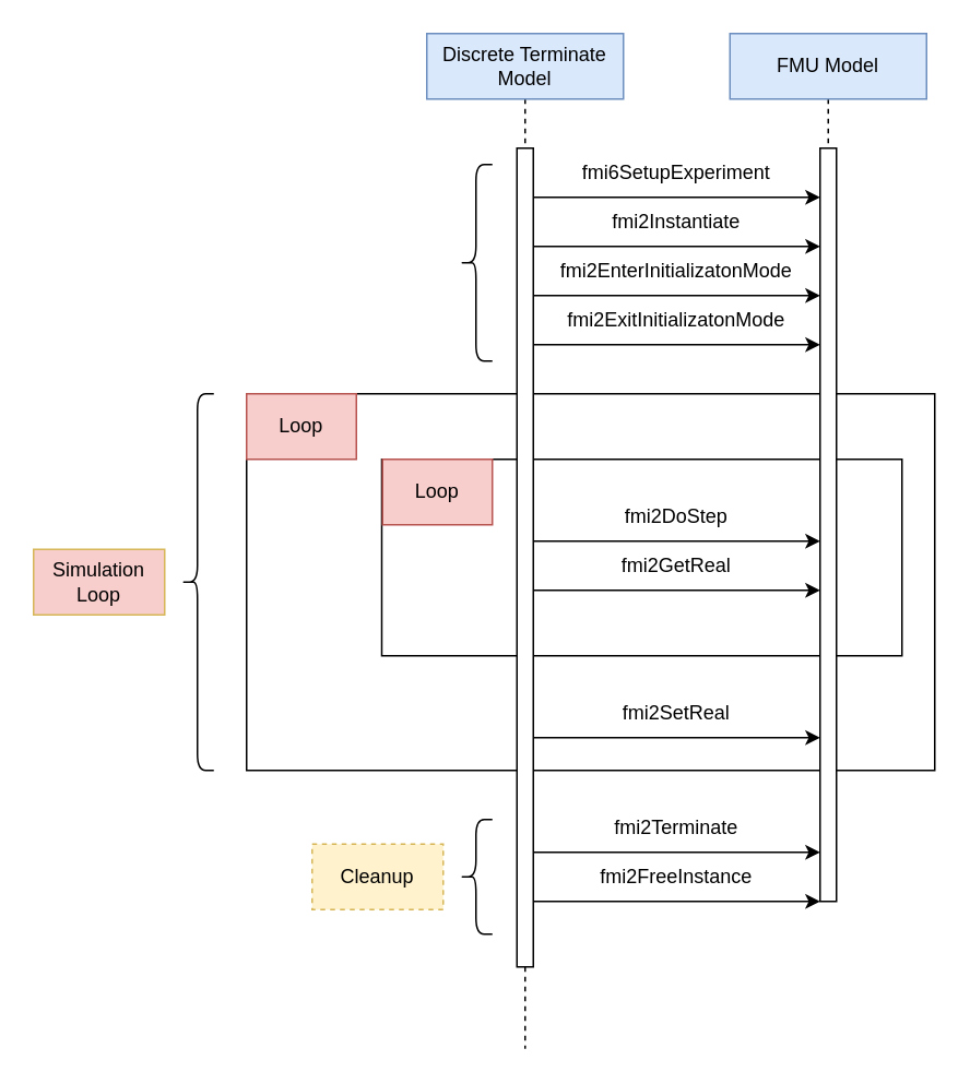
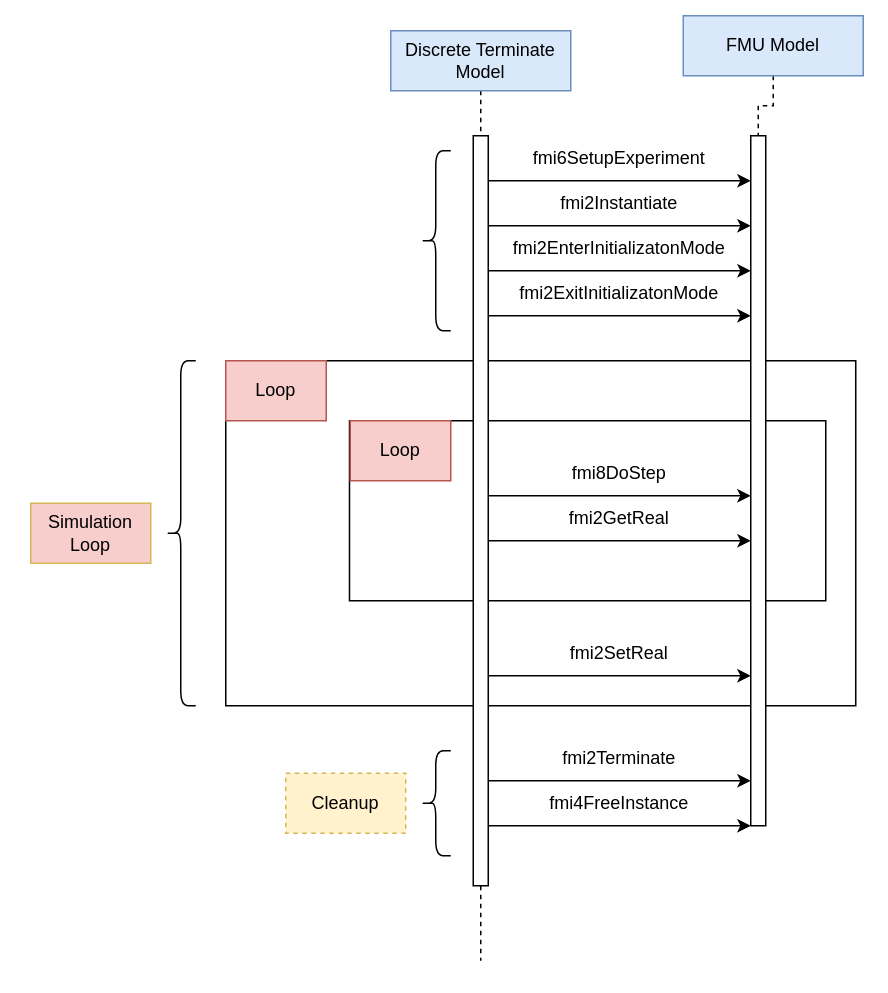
- <mxCell id="13" value="FMU Model" style="rounded=0;whiteSpace=wrap;html=1;fillColor=#dae8fc;strokeColor=#6c8ebf;" vertex="1" parent="1"><mxGeometry x="445" y="20" width="120" height="40" as="geometry" /></mxCell>
+ <mxCell id="13" value="FMU Model" style="rounded=0;whiteSpace=wrap;html=1;fillColor=#dae8fc;strokeColor=#6c8ebf;" vertex="1" parent="1"><mxGeometry x="455" y="10" width="120" height="40" as="geometry" /></mxCell>
- <mxCell id="22" value="fmi2DoStep" style="text;html=1;strokeColor=none;fillColor=none;align=center;verticalAlign=middle;whiteSpace=wrap;rounded=0;" vertex="1" parent="1"><mxGeometry x="325" y="300" width="175" height="30" as="geometry" /></mxCell>
+ <mxCell id="22" value="fmi8DoStep" style="text;html=1;strokeColor=none;fillColor=none;align=center;verticalAlign=middle;whiteSpace=wrap;rounded=0;" vertex="1" parent="1"><mxGeometry x="325" y="300" width="175" height="30" as="geometry" /></mxCell>
- <mxCell id="33" value="fmi2FreeInstance" style="text;html=1;strokeColor=none;fillColor=none;align=center;verticalAlign=middle;whiteSpace=wrap;rounded=0;" vertex="1" parent="1"><mxGeometry x="325" y="520" width="175" height="30" as="geometry" /></mxCell>
+ <mxCell id="33" value="fmi4FreeInstance" style="text;html=1;strokeColor=none;fillColor=none;align=center;verticalAlign=middle;whiteSpace=wrap;rounded=0;" vertex="1" parent="1"><mxGeometry x="325" y="520" width="175" height="30" as="geometry" /></mxCell>
